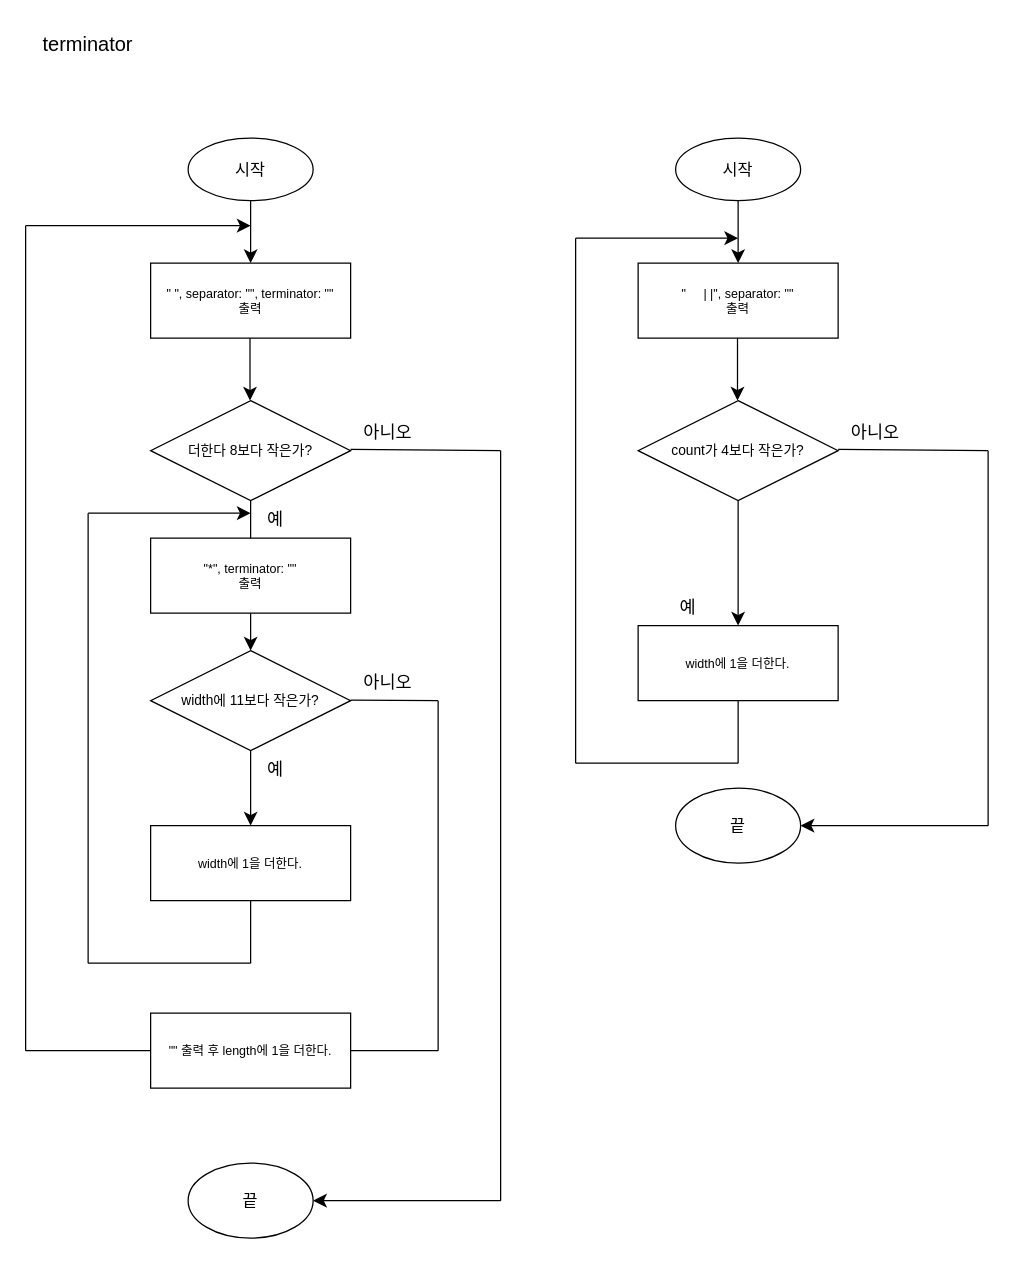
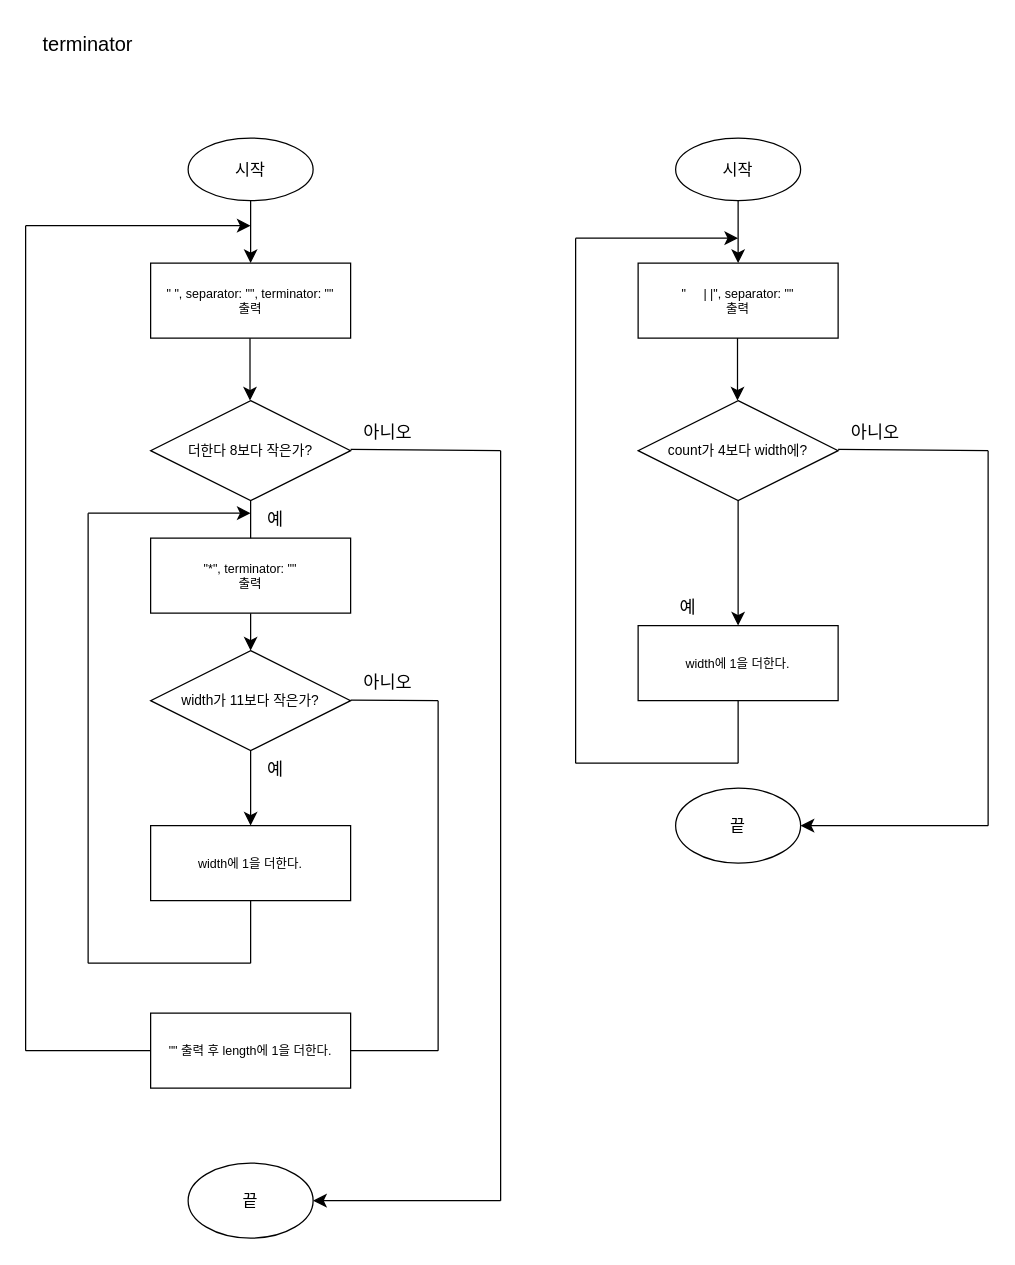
- <mxCell id="37" value="count가 4보다 작은가?" style="rhombus;whiteSpace=wrap;html=1;fontSize=11;" vertex="1" parent="1"><mxGeometry x="510" y="320" width="160" height="80" as="geometry" /></mxCell>
+ <mxCell id="37" value="count가 4보다 width에?" style="rhombus;whiteSpace=wrap;html=1;fontSize=11;" vertex="1" parent="1"><mxGeometry x="510" y="320" width="160" height="80" as="geometry" /></mxCell>
- <mxCell id="11" value="width에 11보다 작은가?" style="rhombus;whiteSpace=wrap;html=1;fontSize=11;" vertex="1" parent="1"><mxGeometry x="120" y="520" width="160" height="80" as="geometry" /></mxCell>
+ <mxCell id="11" value="width가 11보다 작은가?" style="rhombus;whiteSpace=wrap;html=1;fontSize=11;" vertex="1" parent="1"><mxGeometry x="120" y="520" width="160" height="80" as="geometry" /></mxCell>
